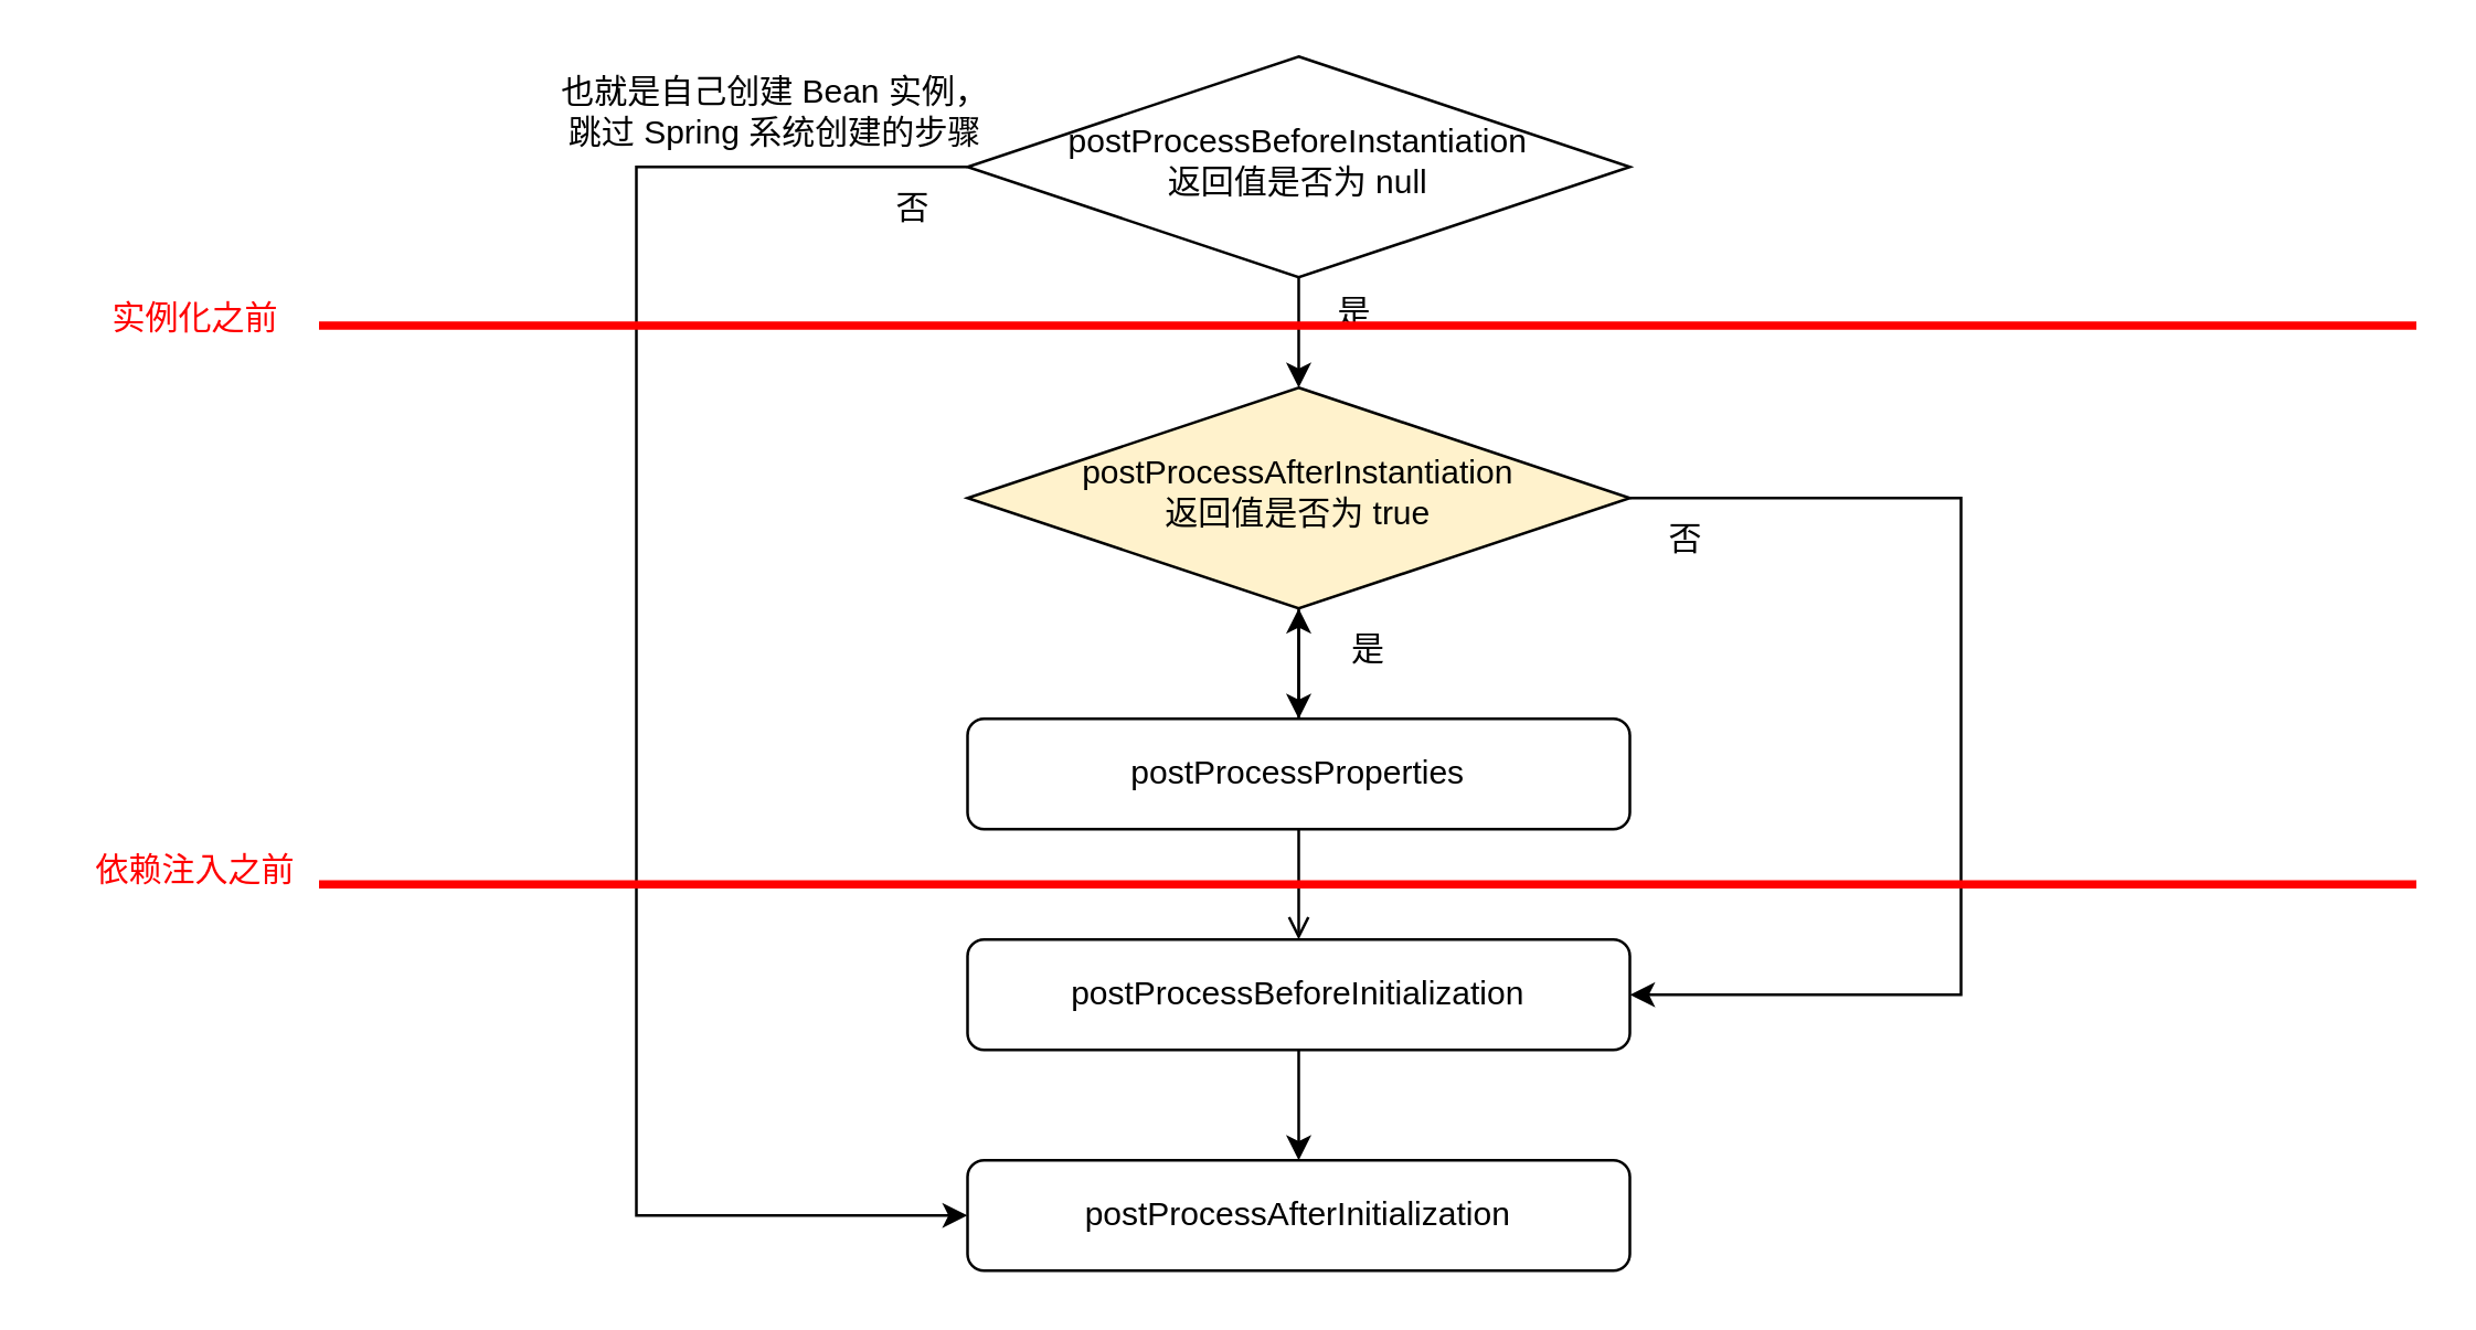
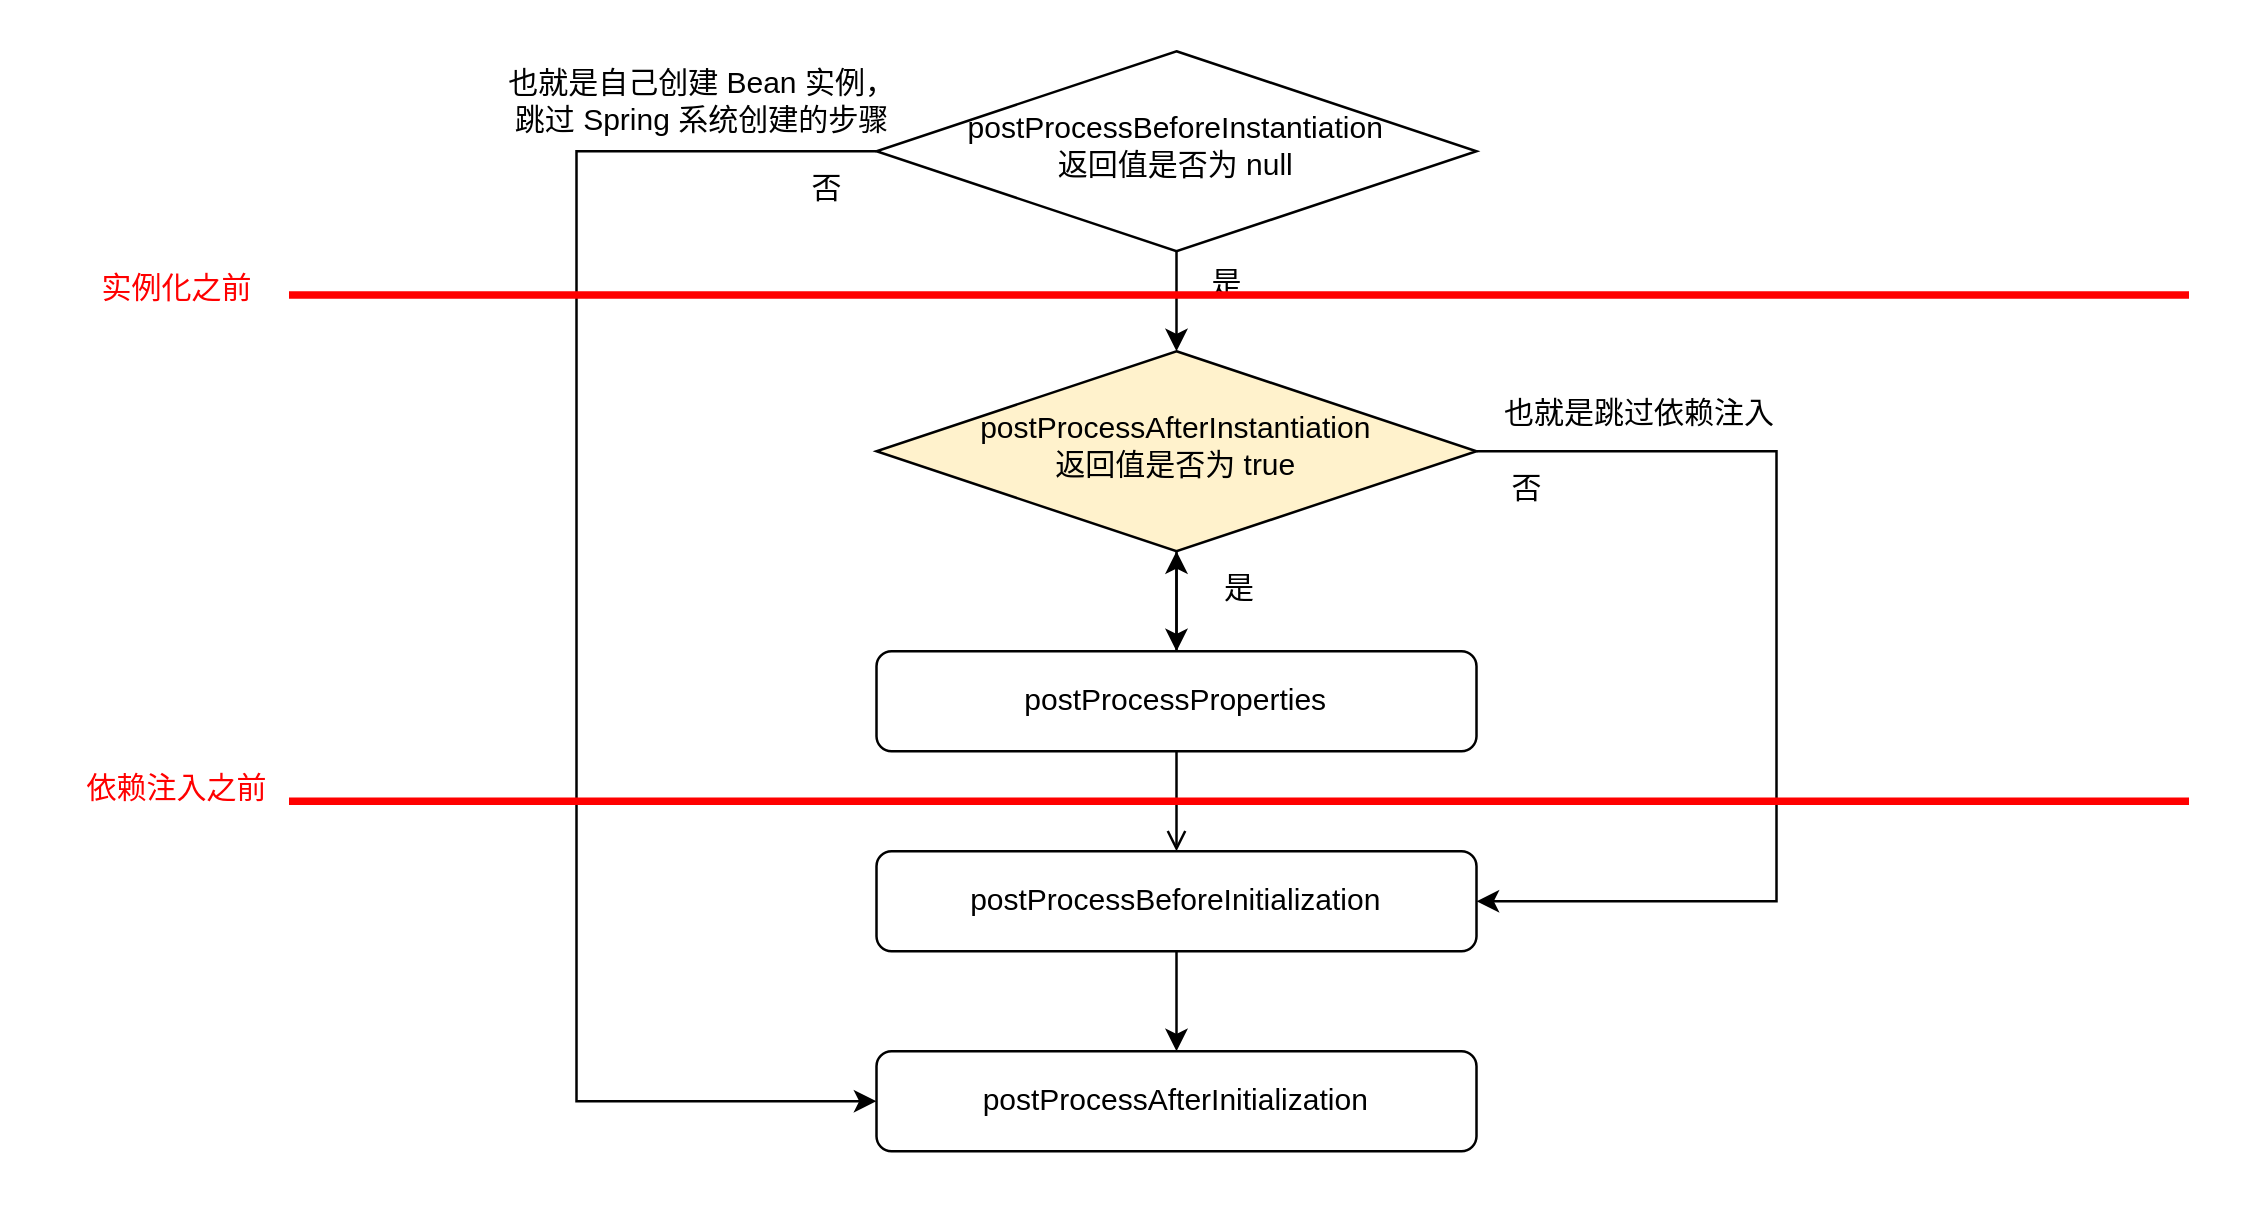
+ <mxCell id="19" value="也就是跳过依赖注入" style="text;html=1;align=center;verticalAlign=middle;resizable=0;points=[];autosize=1;strokeColor=none;fillColor=none;" vertex="1" parent="1"><mxGeometry x="590" y="150" width="130" height="30" as="geometry" /></mxCell>
